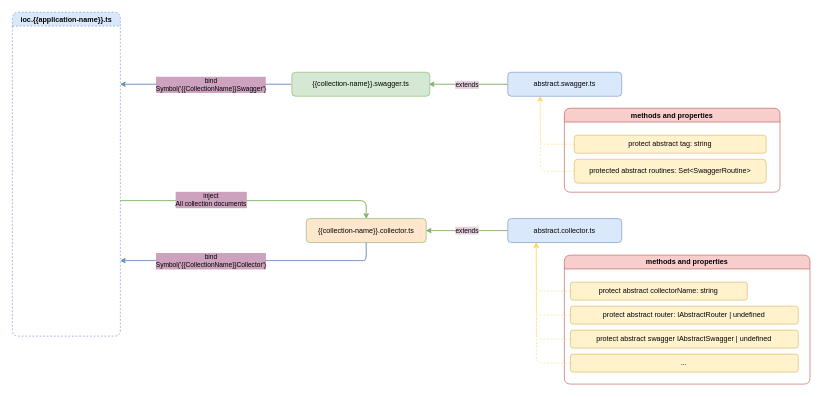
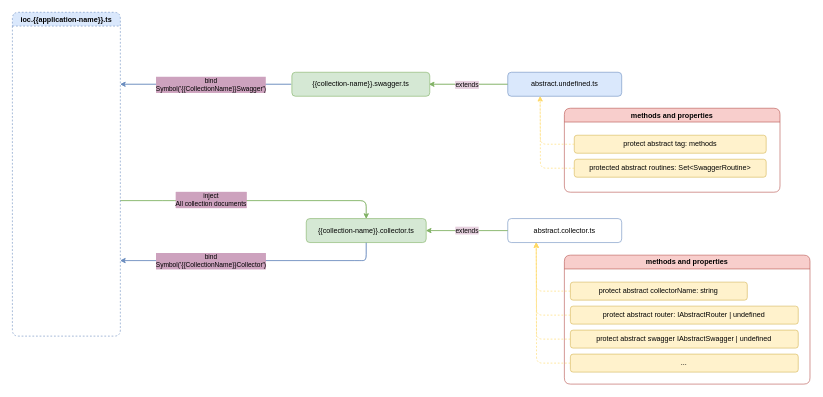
- <mxCell id="12" value="abstract.swagger.ts" style="rounded=1;whiteSpace=wrap;html=1;fillColor=#dae8fc;strokeColor=#6c8ebf;" vertex="1" parent="1"><mxGeometry x="846" y="120" width="190" height="40" as="geometry" /></mxCell>
+ <mxCell id="12" value="abstract.undefined.ts" style="rounded=1;whiteSpace=wrap;html=1;fillColor=#dae8fc;strokeColor=#6c8ebf;" vertex="1" parent="1"><mxGeometry x="846" y="120" width="190" height="40" as="geometry" /></mxCell>
- <mxCell id="33" value="protect abstract tag: string" style="rounded=1;whiteSpace=wrap;html=1;fillColor=#fff2cc;strokeColor=#d6b656;" vertex="1" parent="1"><mxGeometry x="956.93" y="225" width="320" height="30" as="geometry" /></mxCell>
+ <mxCell id="33" value="protect abstract tag: methods" style="rounded=1;whiteSpace=wrap;html=1;fillColor=#fff2cc;strokeColor=#d6b656;" vertex="1" parent="1"><mxGeometry x="956.93" y="225" width="320" height="30" as="geometry" /></mxCell>
- <mxCell id="34" value="protected abstract routines: Set&amp;lt;SwaggerRoutine&amp;gt;" style="rounded=1;whiteSpace=wrap;html=1;fillColor=#fff2cc;strokeColor=#d6b656;" vertex="1" parent="1"><mxGeometry x="956.93" y="265" width="320" height="40" as="geometry" /></mxCell>
+ <mxCell id="34" value="protected abstract routines: Set&amp;lt;SwaggerRoutine&amp;gt;" style="rounded=1;whiteSpace=wrap;html=1;fillColor=#fff2cc;strokeColor=#d6b656;" vertex="1" parent="1"><mxGeometry x="956.93" y="265" width="320" height="30" as="geometry" /></mxCell>
- <mxCell id="6" value="{{collection-name}}.collector.ts" style="rounded=1;whiteSpace=wrap;html=1;fillColor=#ffe6cc;strokeColor=#82b366;" vertex="1" parent="1"><mxGeometry x="510" y="363.97" width="200" height="40" as="geometry" /></mxCell>
+ <mxCell id="6" value="{{collection-name}}.collector.ts" style="rounded=1;whiteSpace=wrap;html=1;fillColor=#d5e8d4;strokeColor=#82b366;" vertex="1" parent="1"><mxGeometry x="510" y="363.97" width="200" height="40" as="geometry" /></mxCell>
- <mxCell id="8" value="abstract.collector.ts" style="rounded=1;whiteSpace=wrap;html=1;fillColor=#dae8fc;strokeColor=#6c8ebf;" vertex="1" parent="1"><mxGeometry x="846" y="363.97" width="190" height="40" as="geometry" /></mxCell>
+ <mxCell id="8" value="abstract.collector.ts" style="rounded=1;whiteSpace=wrap;html=1;fillColor=#ffffff;strokeColor=#6c8ebf;" vertex="1" parent="1"><mxGeometry x="846" y="363.97" width="190" height="40" as="geometry" /></mxCell>
